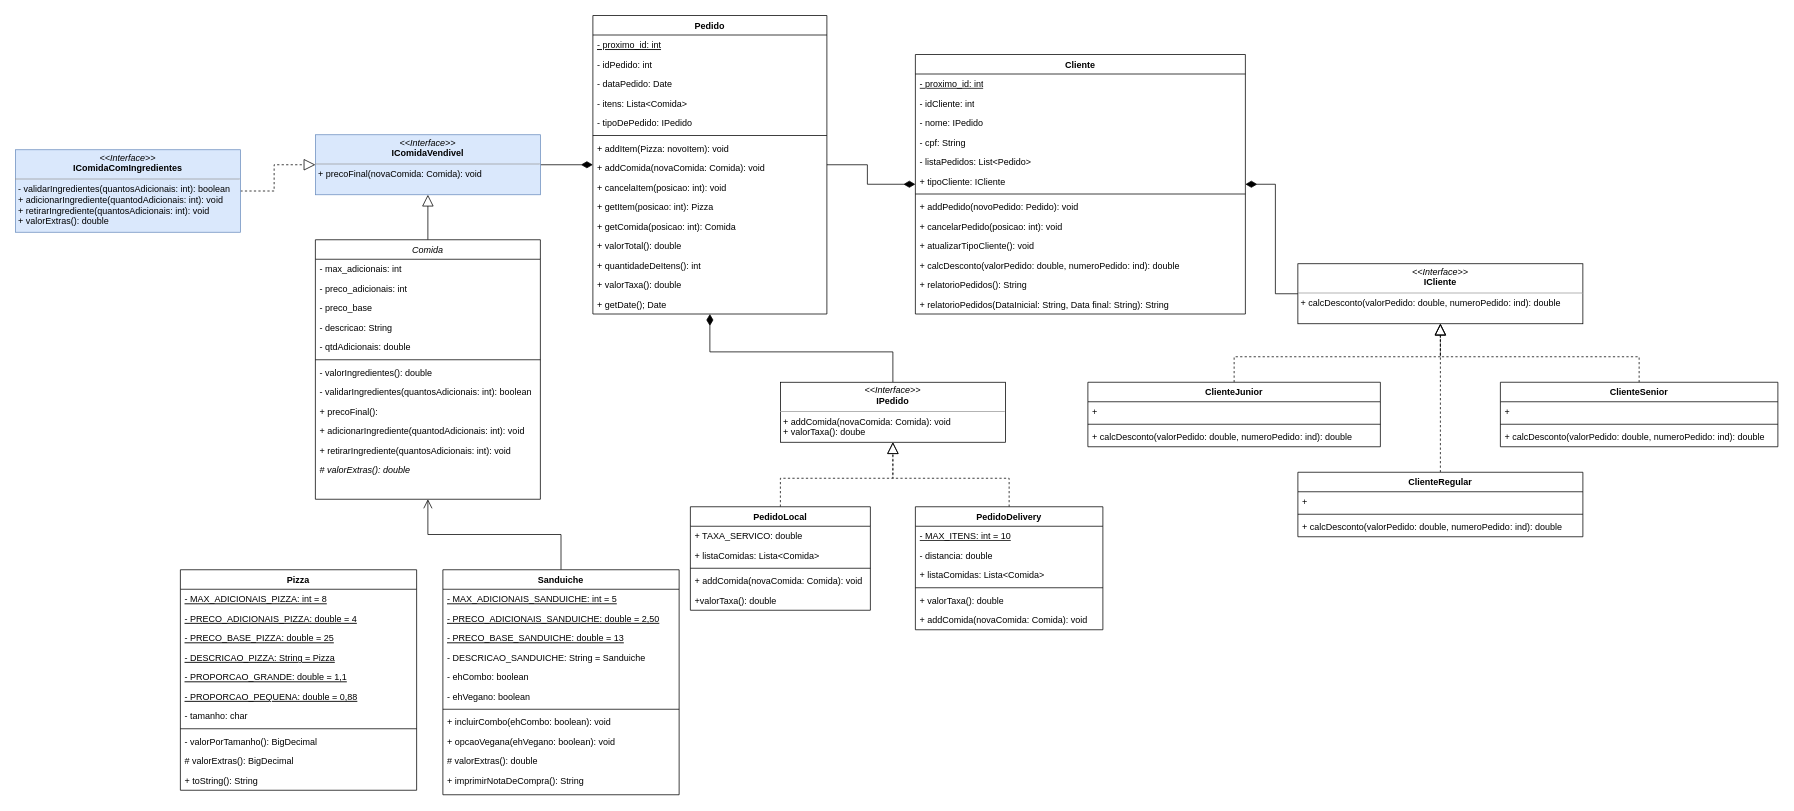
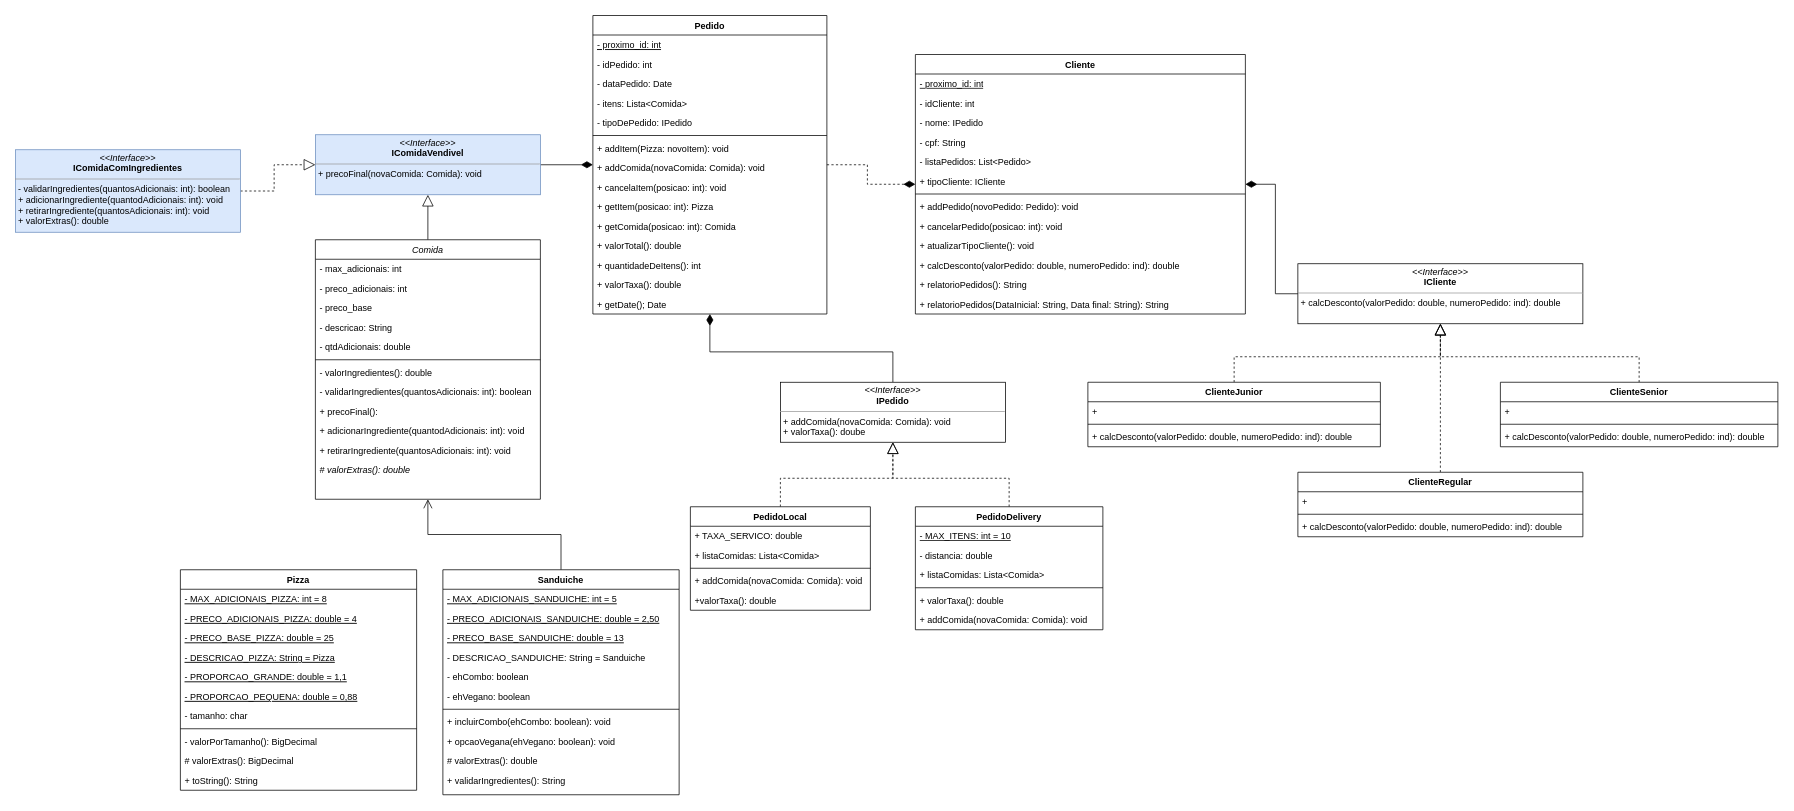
- <mxCell id="76" style="edgeStyle=orthogonalEdgeStyle;rounded=0;orthogonalLoop=1;jettySize=auto;html=1;startArrow=diamondThin;startFill=1;startSize=13;endArrow=none;endFill=0;" parent="1" source="78" target="31" edge="1"><mxGeometry relative="1" as="geometry" /></mxCell>
+ <mxCell id="76" style="edgeStyle=orthogonalEdgeStyle;rounded=0;orthogonalLoop=1;jettySize=auto;html=1;startArrow=diamondThin;startFill=1;startSize=13;endArrow=none;endFill=0;dashed=1;" parent="1" source="78" target="31" edge="1"><mxGeometry relative="1" as="geometry" /></mxCell>
- <mxCell id="58" value="+ imprimirNotaDeCompra(): String" style="text;align=left;verticalAlign=top;spacingLeft=4;spacingRight=4;overflow=hidden;rotatable=0;points=[[0,0.5],[1,0.5]];portConstraint=eastwest;fontStyle=0" parent="47" vertex="1"><mxGeometry y="268" width="315" height="26" as="geometry" /></mxCell>
+ <mxCell id="58" value="+ validarIngredientes(): String" style="text;align=left;verticalAlign=top;spacingLeft=4;spacingRight=4;overflow=hidden;rotatable=0;points=[[0,0.5],[1,0.5]];portConstraint=eastwest;fontStyle=0" parent="47" vertex="1"><mxGeometry y="268" width="315" height="26" as="geometry" /></mxCell>
